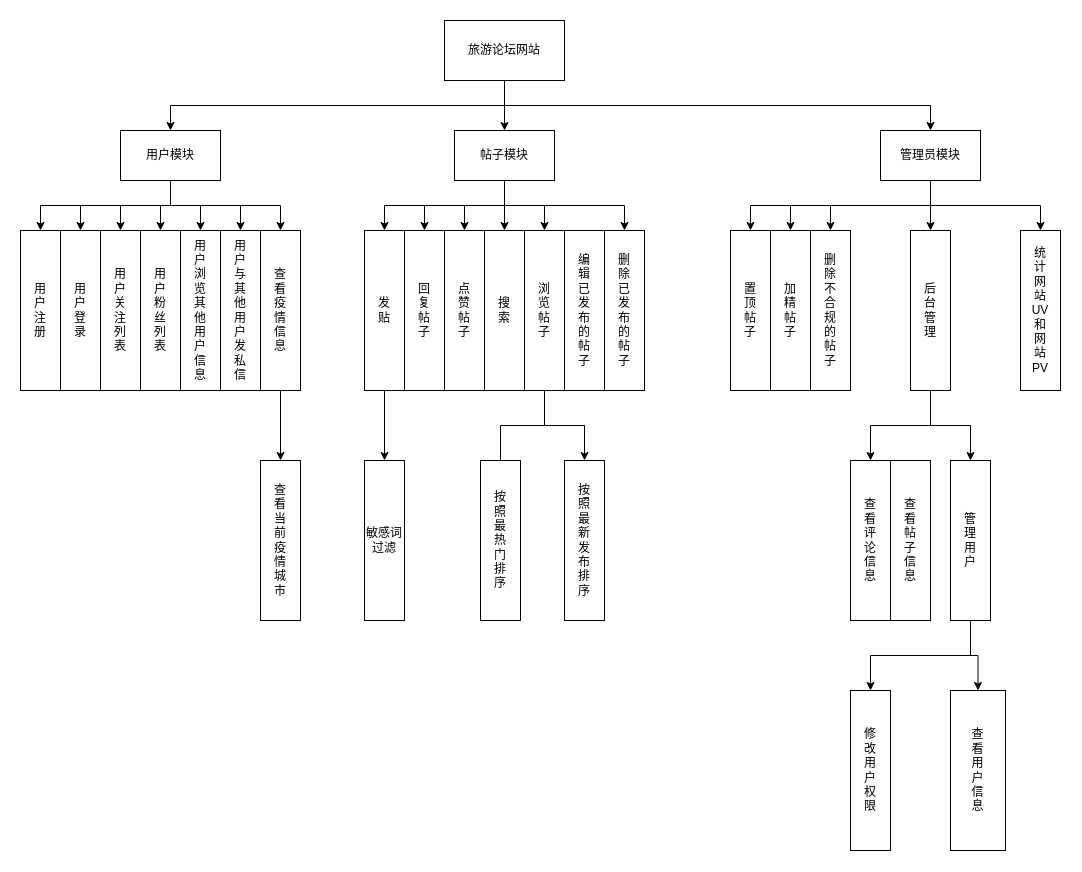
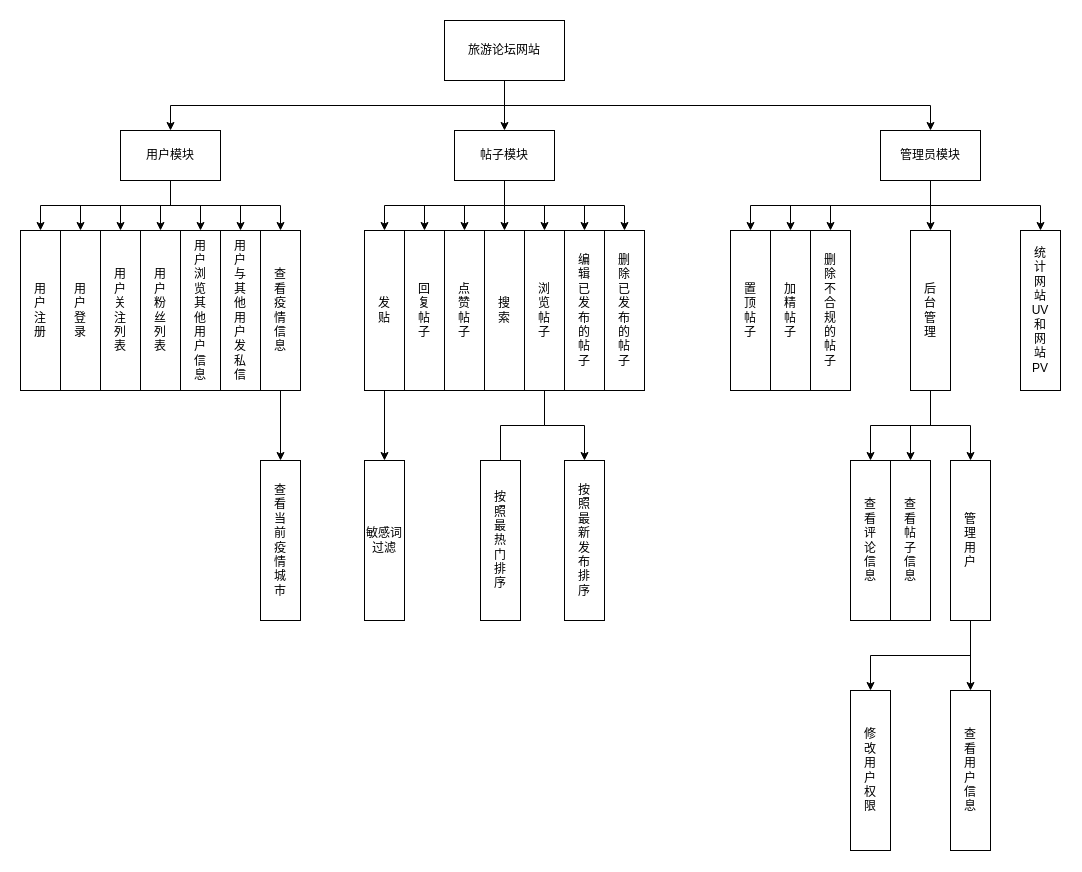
+ <mxCell id="18" style="edgeStyle=orthogonalEdgeStyle;rounded=0;orthogonalLoop=1;jettySize=auto;html=1;exitX=0.5;exitY=1;exitDx=0;exitDy=0;entryX=0.5;entryY=0;entryDx=0;entryDy=0;" parent="1" source="21" target="41" edge="1"><mxGeometry relative="1" as="geometry" /></mxCell>
+ <mxCell id="59" style="edgeStyle=orthogonalEdgeStyle;rounded=0;orthogonalLoop=1;jettySize=auto;html=1;exitX=0.5;exitY=1;exitDx=0;exitDy=0;" parent="1" source="61" target="51" edge="1"><mxGeometry relative="1" as="geometry" /></mxCell>
- <mxCell id="49" value="查&lt;br&gt;看&lt;br&gt;用&lt;br&gt;户&lt;br&gt;信&lt;br&gt;息" style="rounded=0;whiteSpace=wrap;html=1;" parent="1" vertex="1"><mxGeometry x="950" y="690" width="55" height="160" as="geometry" /></mxCell>
+ <mxCell id="49" value="查&lt;br&gt;看&lt;br&gt;用&lt;br&gt;户&lt;br&gt;信&lt;br&gt;息" style="rounded=0;whiteSpace=wrap;html=1;" parent="1" vertex="1"><mxGeometry x="950" y="690" width="40" height="160" as="geometry" /></mxCell>
